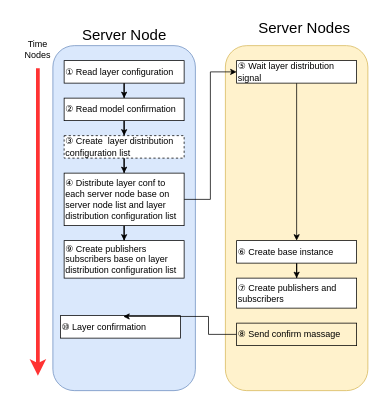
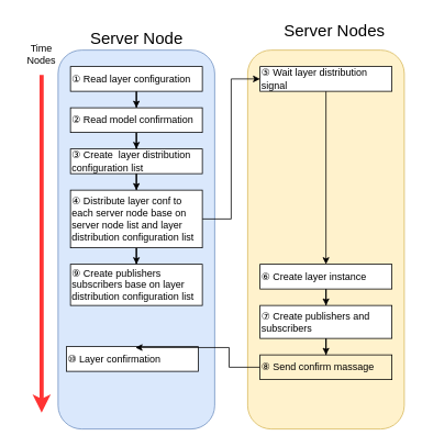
- <mxCell id="14" value="&lt;font style=&quot;font-size: 12px;&quot;&gt;③ Create&amp;nbsp; layer distribution configuration list&lt;/font&gt;" style="rounded=0;whiteSpace=wrap;html=1;align=left;dashed=1;" parent="1" vertex="1"><mxGeometry x="85" y="180" width="160" height="30" as="geometry" /></mxCell>
+ <mxCell id="14" value="&lt;font style=&quot;font-size: 12px;&quot;&gt;③ Create&amp;nbsp; layer distribution configuration list&lt;/font&gt;" style="rounded=0;whiteSpace=wrap;html=1;align=left;" parent="1" vertex="1"><mxGeometry x="85" y="180" width="160" height="30" as="geometry" /></mxCell>
- <mxCell id="21" value="&lt;font style=&quot;font-size: 12px;&quot;&gt;⑥&amp;nbsp;Create base instance&lt;/font&gt;" style="rounded=0;whiteSpace=wrap;html=1;align=left;" parent="1" vertex="1"><mxGeometry x="315" y="320" width="160" height="30" as="geometry" /></mxCell>
+ <mxCell id="21" value="&lt;font style=&quot;font-size: 12px;&quot;&gt;⑥&amp;nbsp;Create layer instance&lt;/font&gt;" style="rounded=0;whiteSpace=wrap;html=1;align=left;" parent="1" vertex="1"><mxGeometry x="315" y="320" width="160" height="30" as="geometry" /></mxCell>
+ <mxCell id="25" style="edgeStyle=orthogonalEdgeStyle;rounded=0;orthogonalLoop=1;jettySize=auto;html=1;entryX=0.5;entryY=0;entryDx=0;entryDy=0;" parent="1" source="26" target="23" edge="1"><mxGeometry relative="1" as="geometry" /></mxCell>
